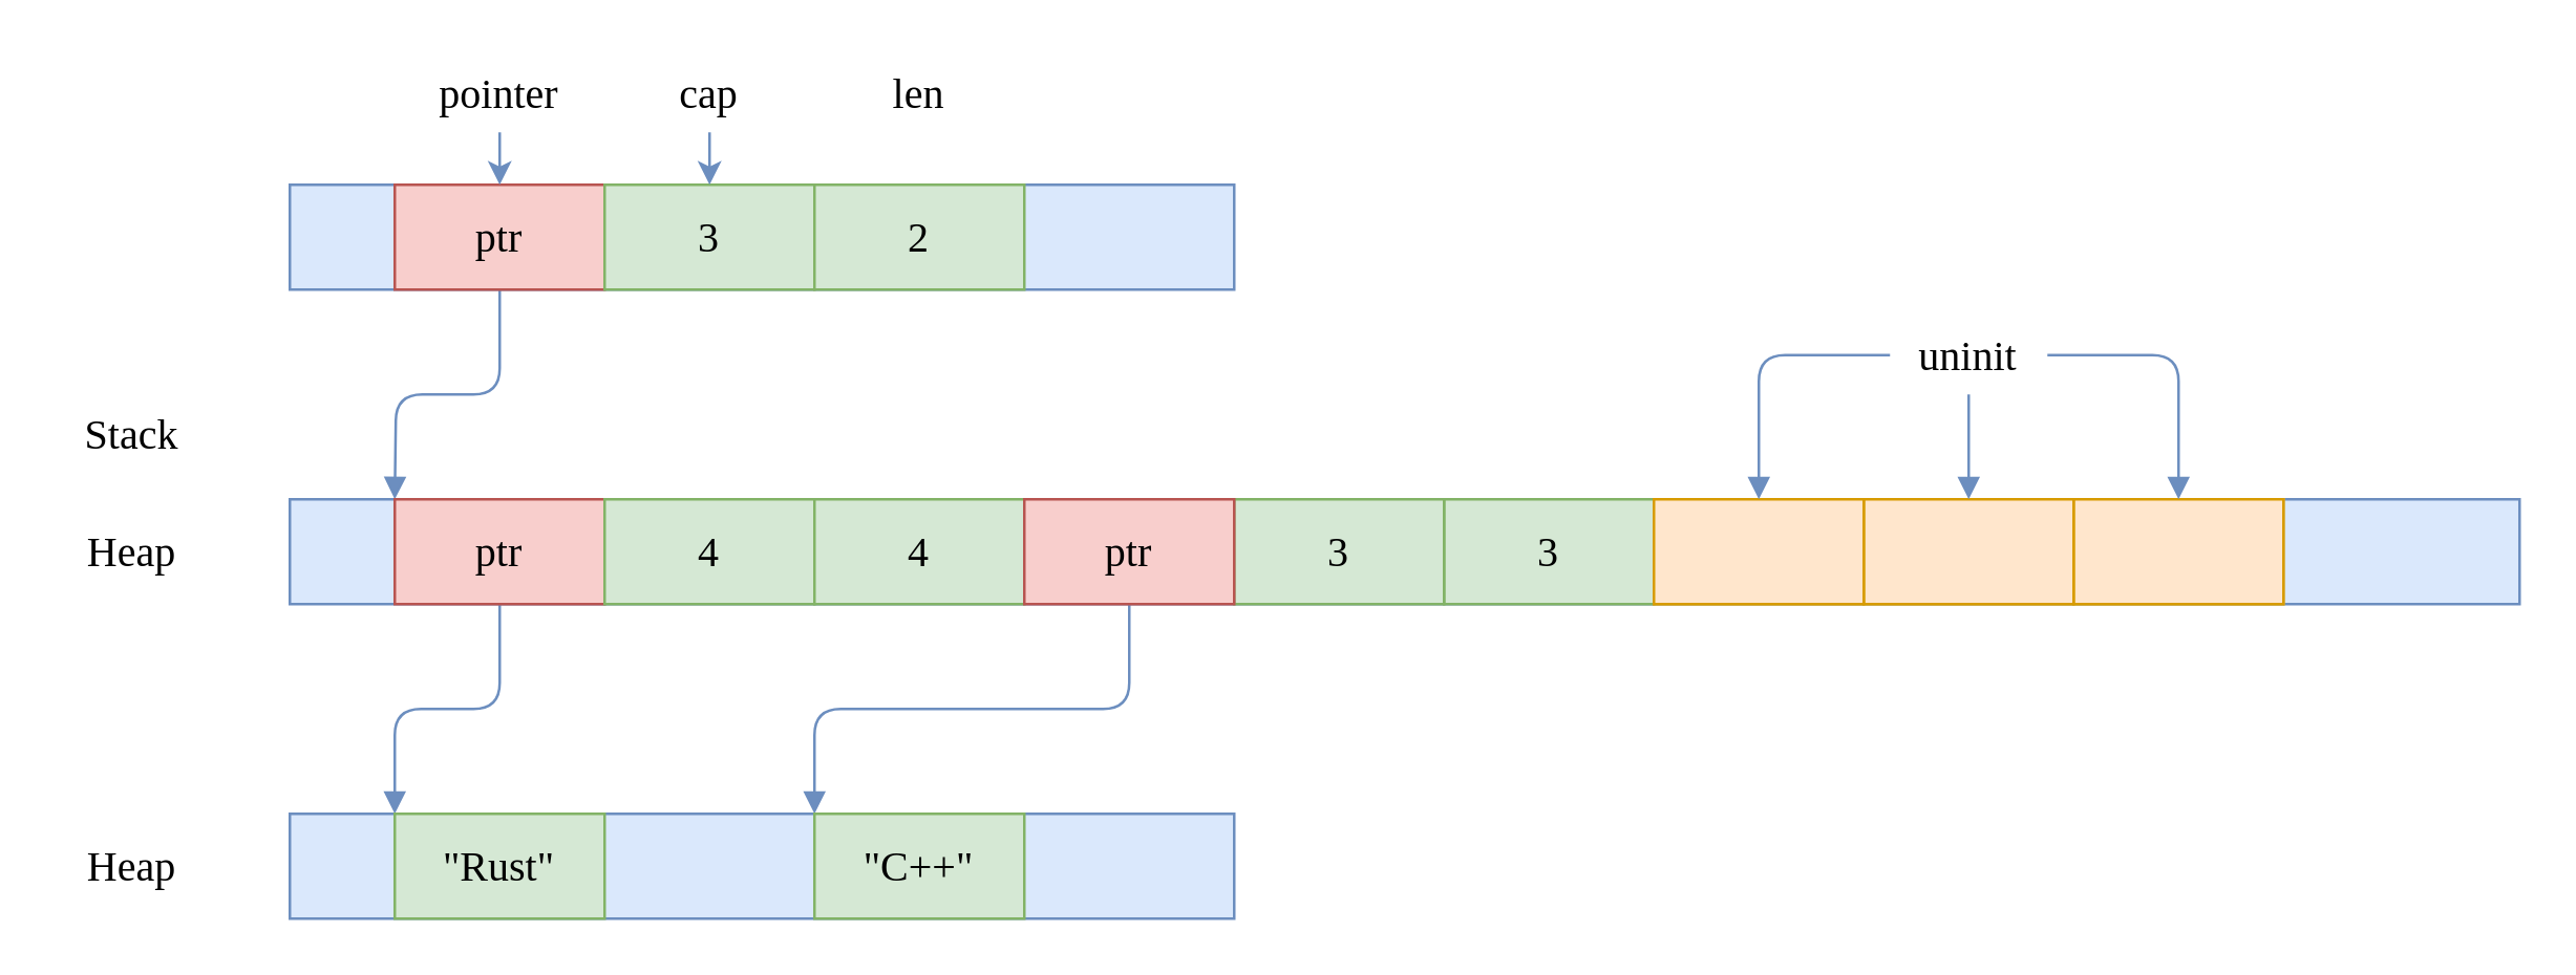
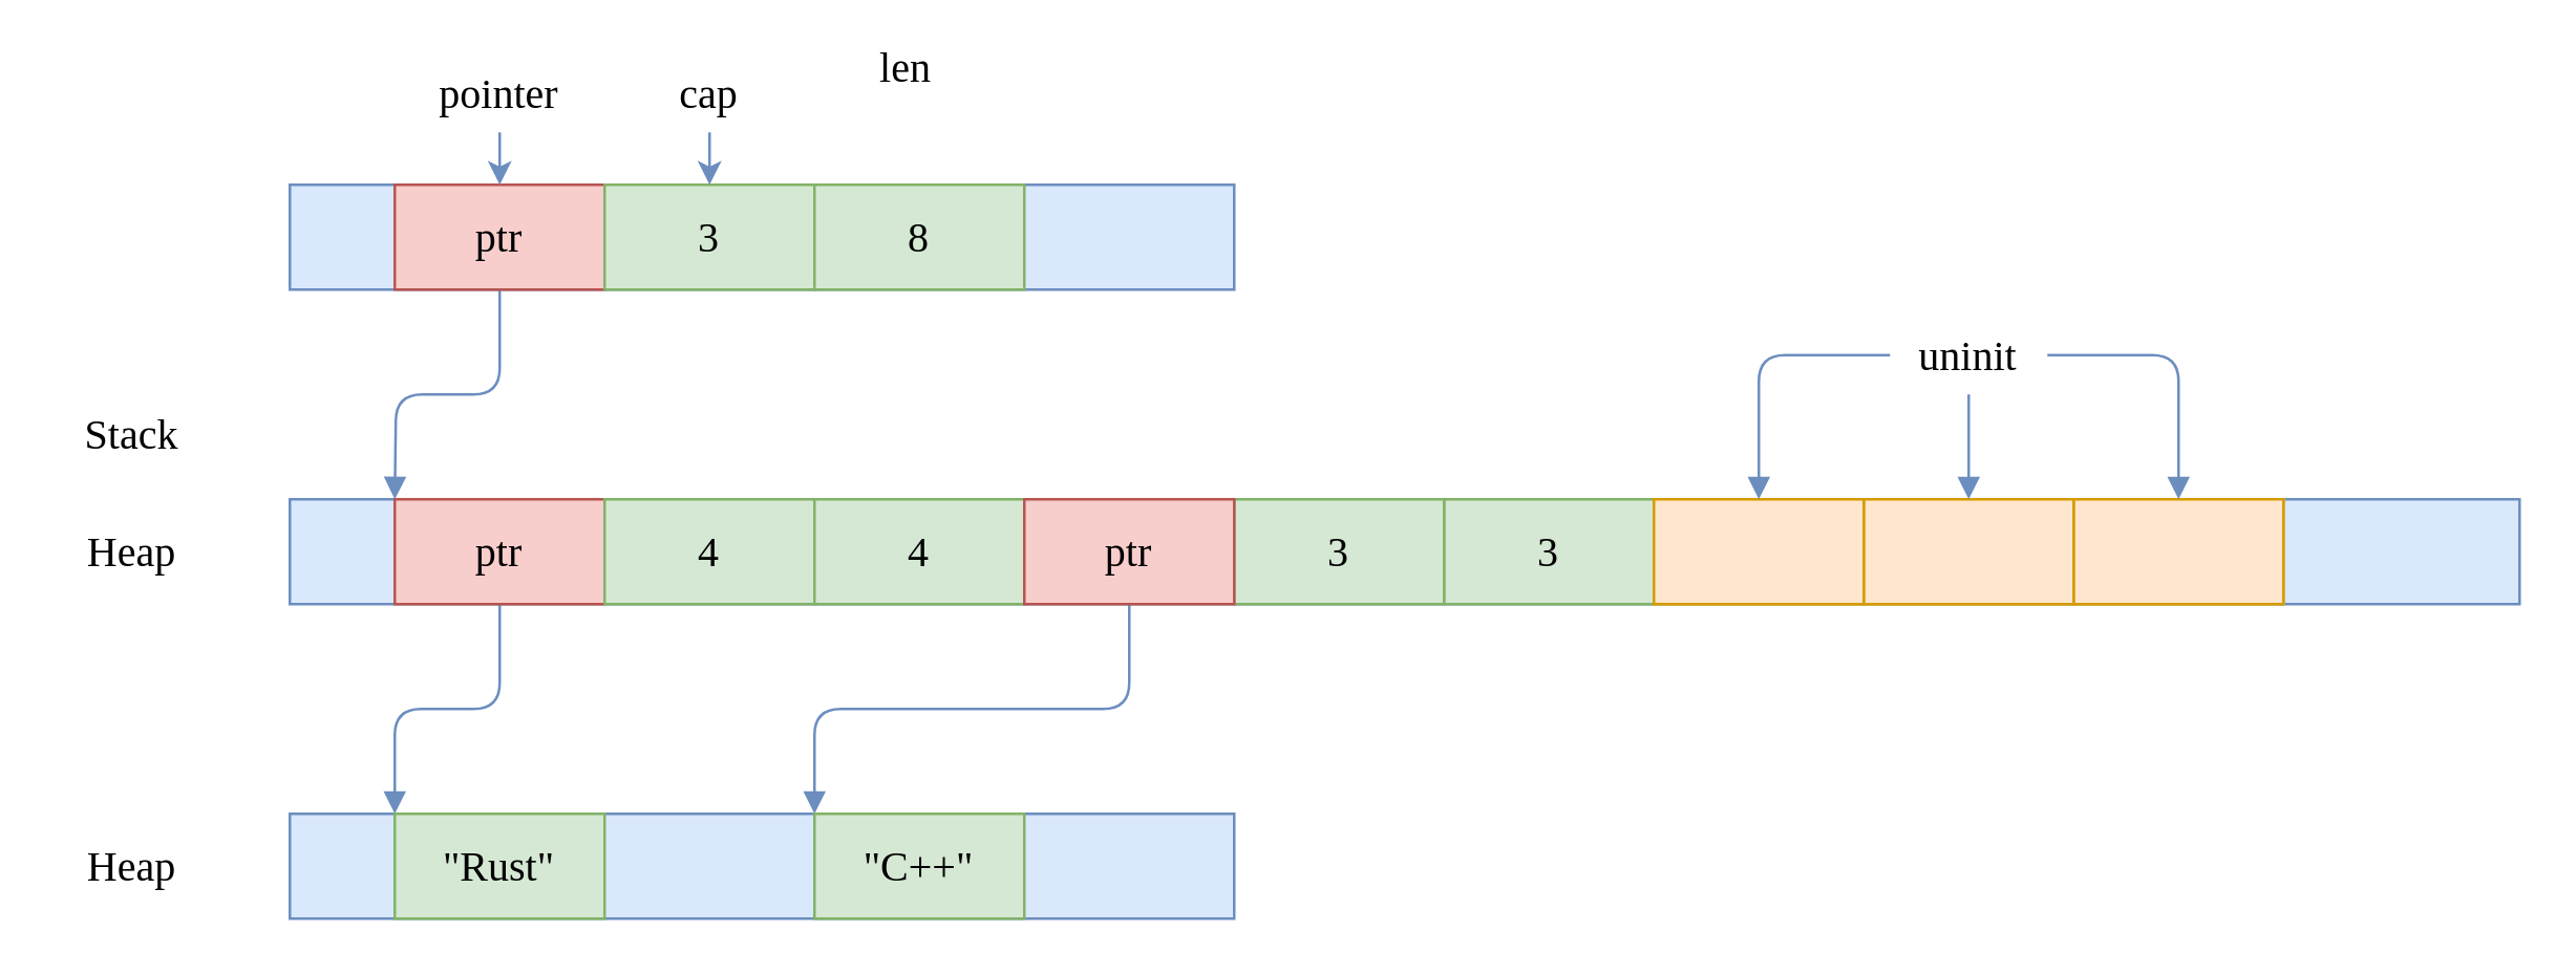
- <mxCell id="9" value="len" style="text;html=1;align=center;verticalAlign=middle;whiteSpace=wrap;rounded=0;fontFamily=Ubuntu;fontSize=16;fontStyle=0;" parent="1" vertex="1"><mxGeometry x="320" y="20" width="60" height="30" as="geometry" /></mxCell>
+ <mxCell id="9" value="len" style="text;html=1;align=center;verticalAlign=middle;whiteSpace=wrap;rounded=0;fontFamily=Ubuntu;fontSize=16;fontStyle=0;" parent="1" vertex="1"><mxGeometry x="315" y="10" width="60" height="30" as="geometry" /></mxCell>
- <mxCell id="7" value="2" style="rounded=0;whiteSpace=wrap;html=1;shadow=0;strokeColor=#82b366;strokeWidth=1;fontFamily=Ubuntu;fontSize=16;fontStyle=0;fillColor=#d5e8d4;" parent="1" vertex="1"><mxGeometry x="310" y="70" width="80" height="40" as="geometry" /></mxCell>
+ <mxCell id="7" value="8" style="rounded=0;whiteSpace=wrap;html=1;shadow=0;strokeColor=#82b366;strokeWidth=1;fontFamily=Ubuntu;fontSize=16;fontStyle=0;fillColor=#d5e8d4;" parent="1" vertex="1"><mxGeometry x="310" y="70" width="80" height="40" as="geometry" /></mxCell>
